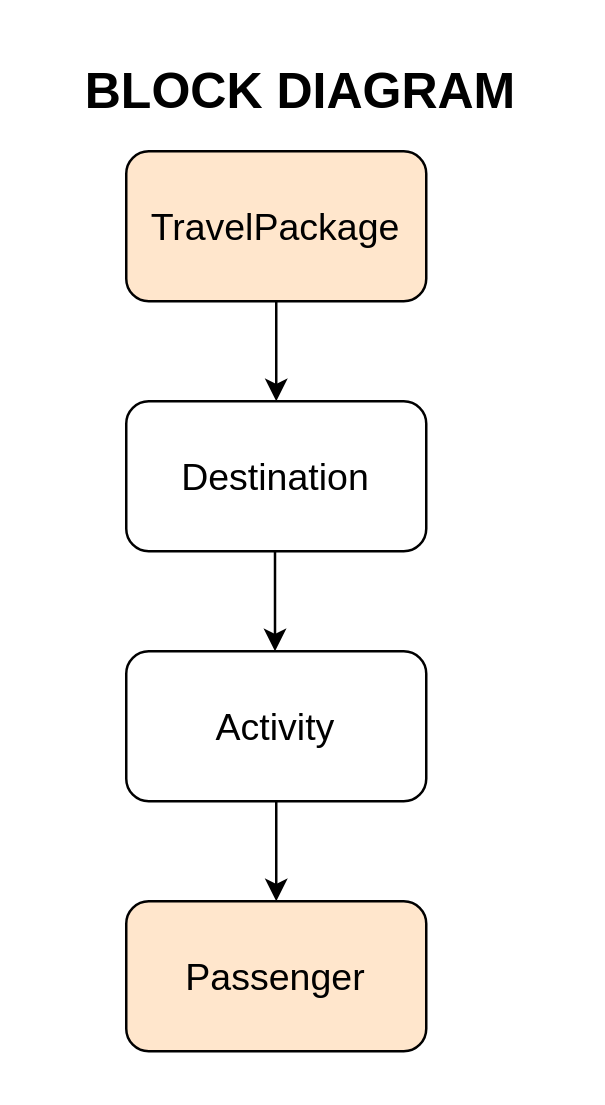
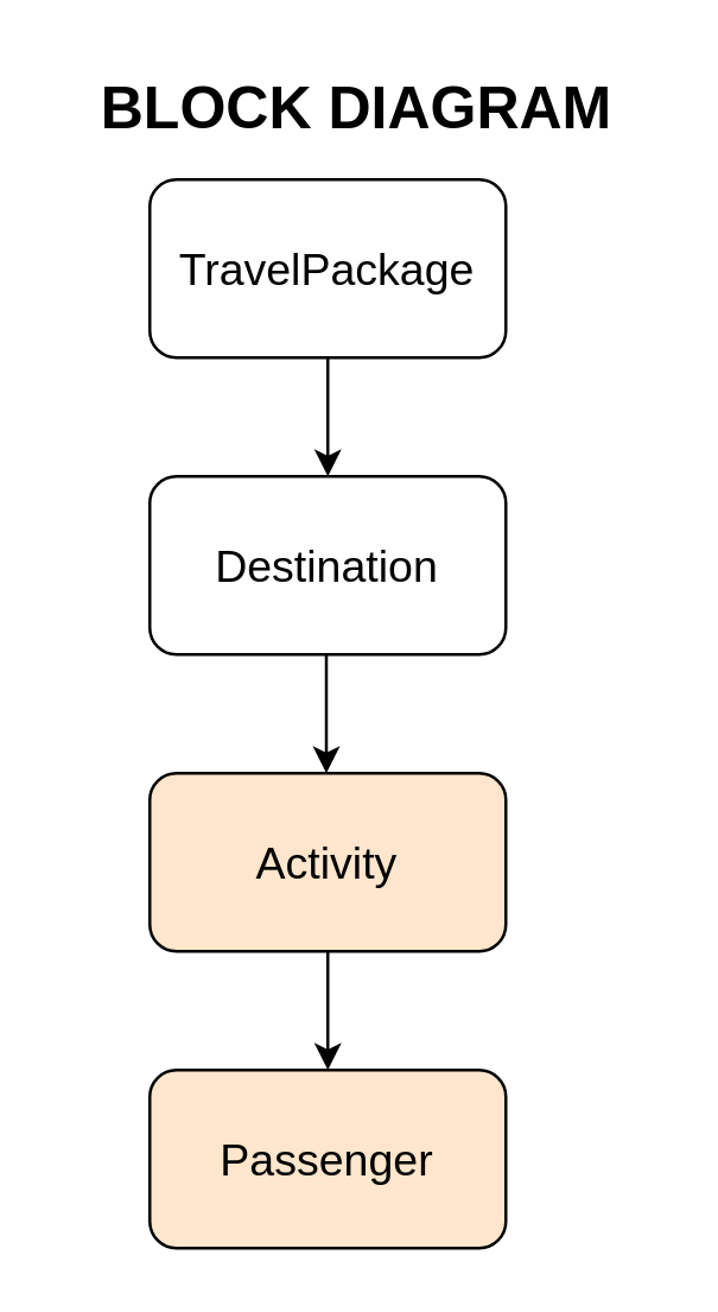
- <mxCell id="2" value="&lt;font style=&quot;font-size: 15px;&quot;&gt;TravelPackage&lt;/font&gt;" style="rounded=1;whiteSpace=wrap;html=1;fillColor=#ffe6cc;" parent="1" vertex="1"><mxGeometry x="50" y="60" width="120" height="60" as="geometry" /></mxCell>
+ <mxCell id="2" value="&lt;font style=&quot;font-size: 15px;&quot;&gt;TravelPackage&lt;/font&gt;" style="rounded=1;whiteSpace=wrap;html=1;" parent="1" vertex="1"><mxGeometry x="50" y="60" width="120" height="60" as="geometry" /></mxCell>
- <mxCell id="4" value="&lt;font style=&quot;font-size: 15px;&quot;&gt;Activity&lt;/font&gt;" style="rounded=1;whiteSpace=wrap;html=1;" parent="1" vertex="1"><mxGeometry x="50" y="260" width="120" height="60" as="geometry" /></mxCell>
+ <mxCell id="4" value="&lt;font style=&quot;font-size: 15px;&quot;&gt;Activity&lt;/font&gt;" style="rounded=1;whiteSpace=wrap;html=1;fillColor=#ffe6cc;" parent="1" vertex="1"><mxGeometry x="50" y="260" width="120" height="60" as="geometry" /></mxCell>
